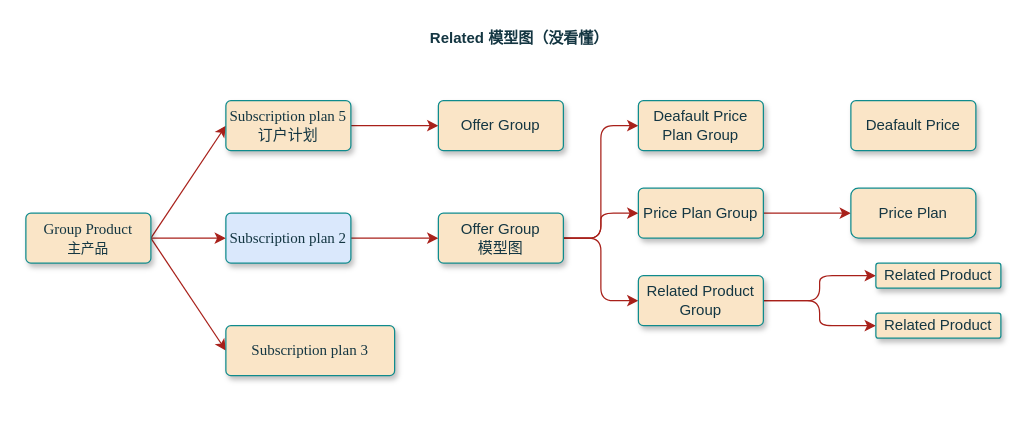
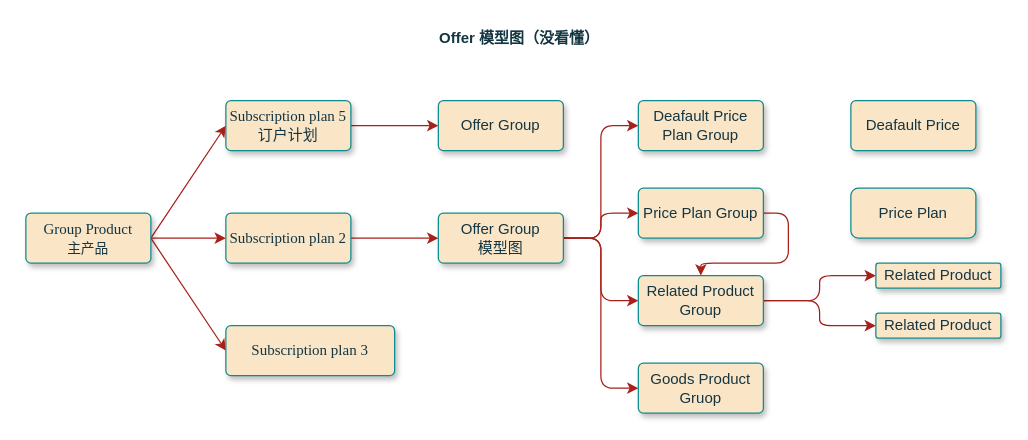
- <mxCell id="28" value="&lt;b&gt;Related 模型图（没看懂）&lt;/b&gt;" style="text;html=1;strokeColor=none;fillColor=none;align=center;verticalAlign=middle;whiteSpace=wrap;rounded=0;shadow=1;sketch=0;fontColor=#143642;" vertex="1" parent="1"><mxGeometry x="310" y="20" width="210" height="20" as="geometry" /></mxCell>
+ <mxCell id="28" value="&lt;b&gt;Offer 模型图（没看懂）&lt;/b&gt;" style="text;html=1;strokeColor=none;fillColor=none;align=center;verticalAlign=middle;whiteSpace=wrap;rounded=0;shadow=1;sketch=0;fontColor=#143642;" vertex="1" parent="1"><mxGeometry x="310" y="20" width="210" height="20" as="geometry" /></mxCell>
- <mxCell id="18" style="edgeStyle=orthogonalEdgeStyle;rounded=1;sketch=0;orthogonalLoop=1;jettySize=auto;html=1;exitX=1;exitY=0.5;exitDx=0;exitDy=0;fontColor=#143642;strokeColor=#A8201A;fillColor=#FAE5C7;" edge="1" parent="1" source="19" target="26"><mxGeometry relative="1" as="geometry" /></mxCell>
+ <mxCell id="18" style="edgeStyle=orthogonalEdgeStyle;rounded=1;sketch=0;orthogonalLoop=1;jettySize=auto;html=1;exitX=1;exitY=0.5;exitDx=0;exitDy=0;fontColor=#143642;strokeColor=#A8201A;fillColor=#FAE5C7;" edge="1" parent="1" source="19" target="22"><mxGeometry relative="1" as="geometry" /></mxCell>
- <mxCell id="7" value="&lt;font face=&quot;Times New Roman&quot;&gt;Subscription plan 2&lt;/font&gt;" style="rounded=1;arcSize=10;whiteSpace=wrap;html=1;align=center;glass=0;sketch=0;shadow=1;fillColor=#dae8fc;strokeColor=#0F8B8D;fontColor=#143642;" vertex="1" parent="1"><mxGeometry x="180" y="170" width="100" height="40" as="geometry" /></mxCell>
+ <mxCell id="7" value="&lt;font face=&quot;Times New Roman&quot;&gt;Subscription plan 2&lt;/font&gt;" style="rounded=1;arcSize=10;whiteSpace=wrap;html=1;align=center;glass=0;sketch=0;shadow=1;fillColor=#FAE5C7;strokeColor=#0F8B8D;fontColor=#143642;" vertex="1" parent="1"><mxGeometry x="180" y="170" width="100" height="40" as="geometry" /></mxCell>
+ <mxCell id="14" style="edgeStyle=orthogonalEdgeStyle;rounded=1;sketch=0;orthogonalLoop=1;jettySize=auto;html=1;exitX=1;exitY=0.5;exitDx=0;exitDy=0;entryX=0;entryY=0.5;entryDx=0;entryDy=0;fontColor=#143642;strokeColor=#A8201A;fillColor=#FAE5C7;" edge="1" parent="1" source="15" target="23"><mxGeometry relative="1" as="geometry" /></mxCell>
+ <mxCell id="23" value="Goods Product Gruop" style="rounded=1;arcSize=10;whiteSpace=wrap;html=1;align=center;shadow=1;sketch=0;fontColor=#143642;strokeColor=#0F8B8D;fillColor=#FAE5C7;" vertex="1" parent="1"><mxGeometry x="510" y="290" width="100" height="40" as="geometry" /></mxCell>
